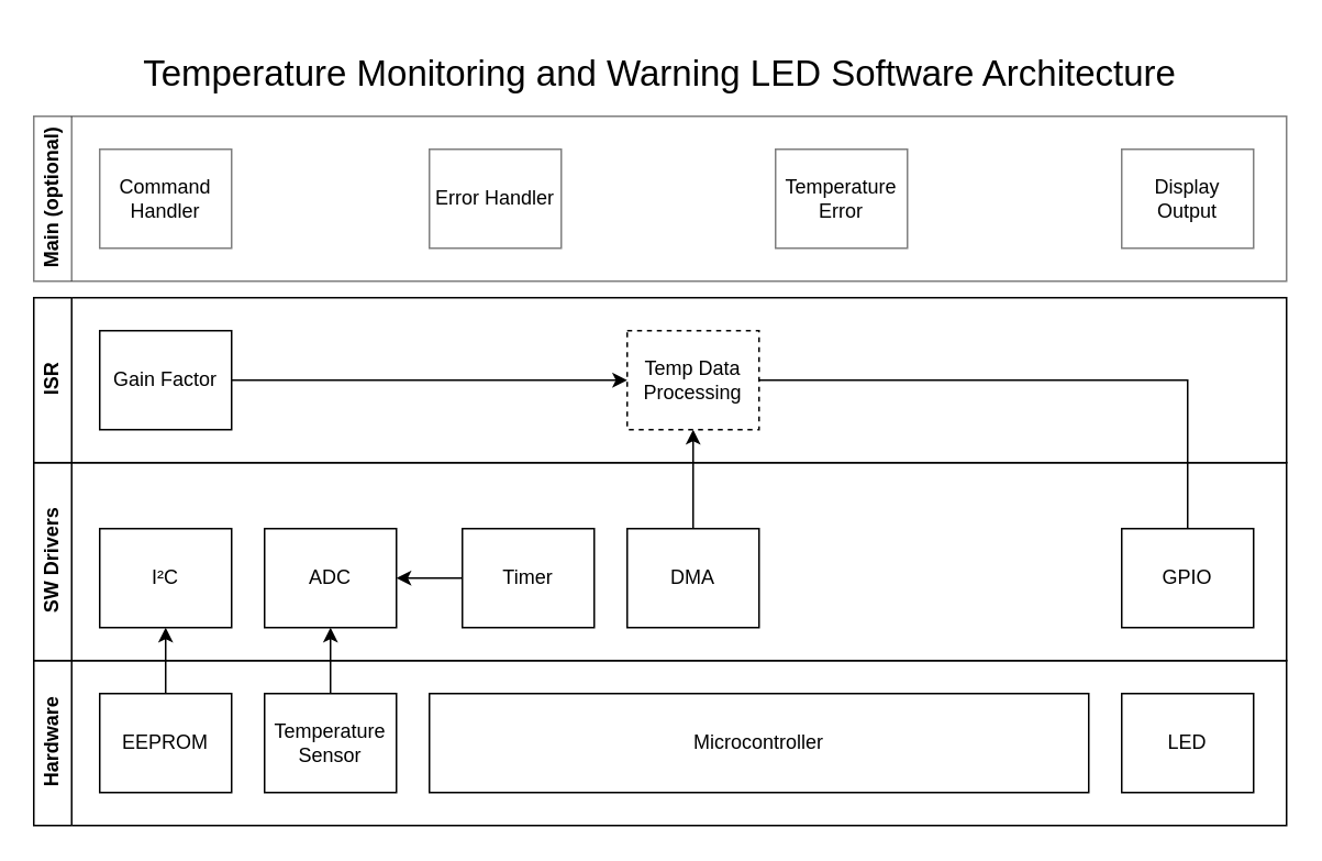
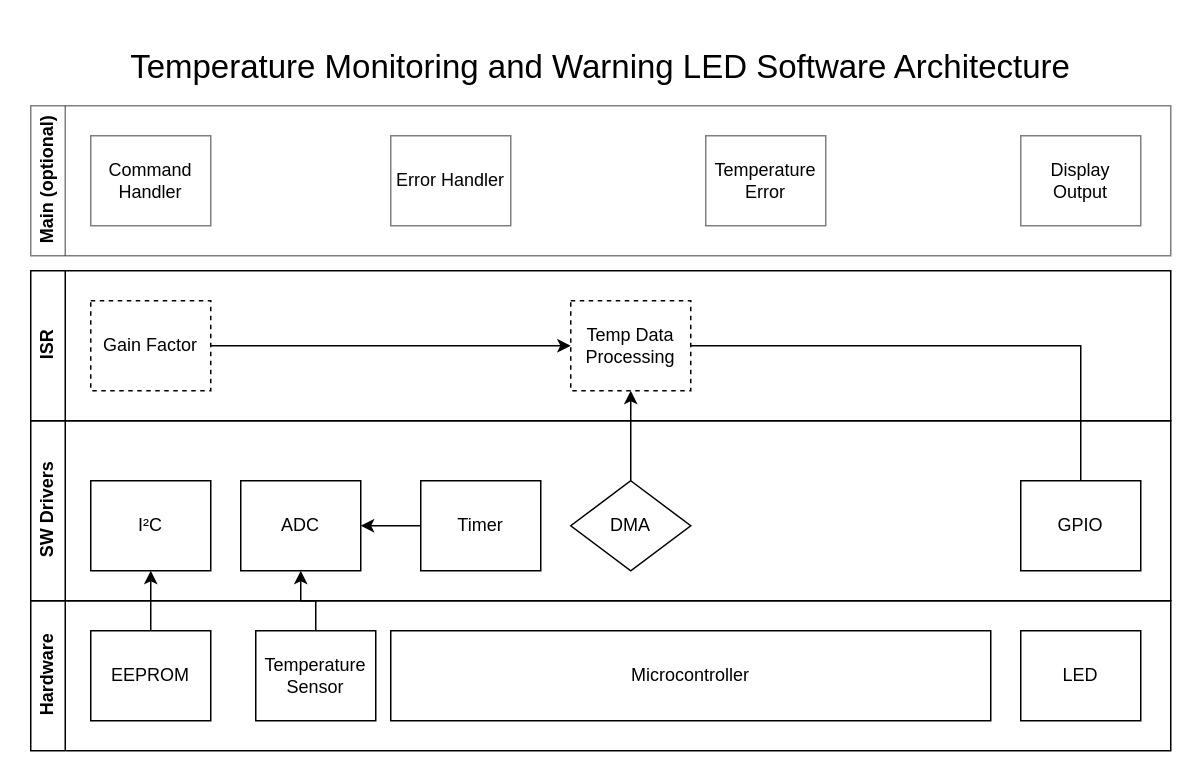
- <mxCell id="17" value="Gain Factor" style="rounded=0;whiteSpace=wrap;html=1;" vertex="1" parent="14"><mxGeometry x="40" y="20" width="80" height="60" as="geometry" /></mxCell>
+ <mxCell id="17" value="Gain Factor" style="rounded=0;whiteSpace=wrap;html=1;dashed=1;" vertex="1" parent="14"><mxGeometry x="40" y="20" width="80" height="60" as="geometry" /></mxCell>
- <mxCell id="12" value="DMA" style="rounded=0;whiteSpace=wrap;html=1;" vertex="1" parent="7"><mxGeometry x="360" y="40" width="80" height="60" as="geometry" /></mxCell>
+ <mxCell id="12" value="DMA" style="rhombus;whiteSpace=wrap;html=1;" vertex="1" parent="7"><mxGeometry x="360" y="40" width="80" height="60" as="geometry" /></mxCell>
- <mxCell id="4" value="Temperature Sensor" style="rounded=0;whiteSpace=wrap;html=1;" vertex="1" parent="2"><mxGeometry x="140" y="20" width="80" height="60" as="geometry" /></mxCell>
+ <mxCell id="4" value="Temperature Sensor" style="rounded=0;whiteSpace=wrap;html=1;" vertex="1" parent="2"><mxGeometry x="150" y="20" width="80" height="60" as="geometry" /></mxCell>
